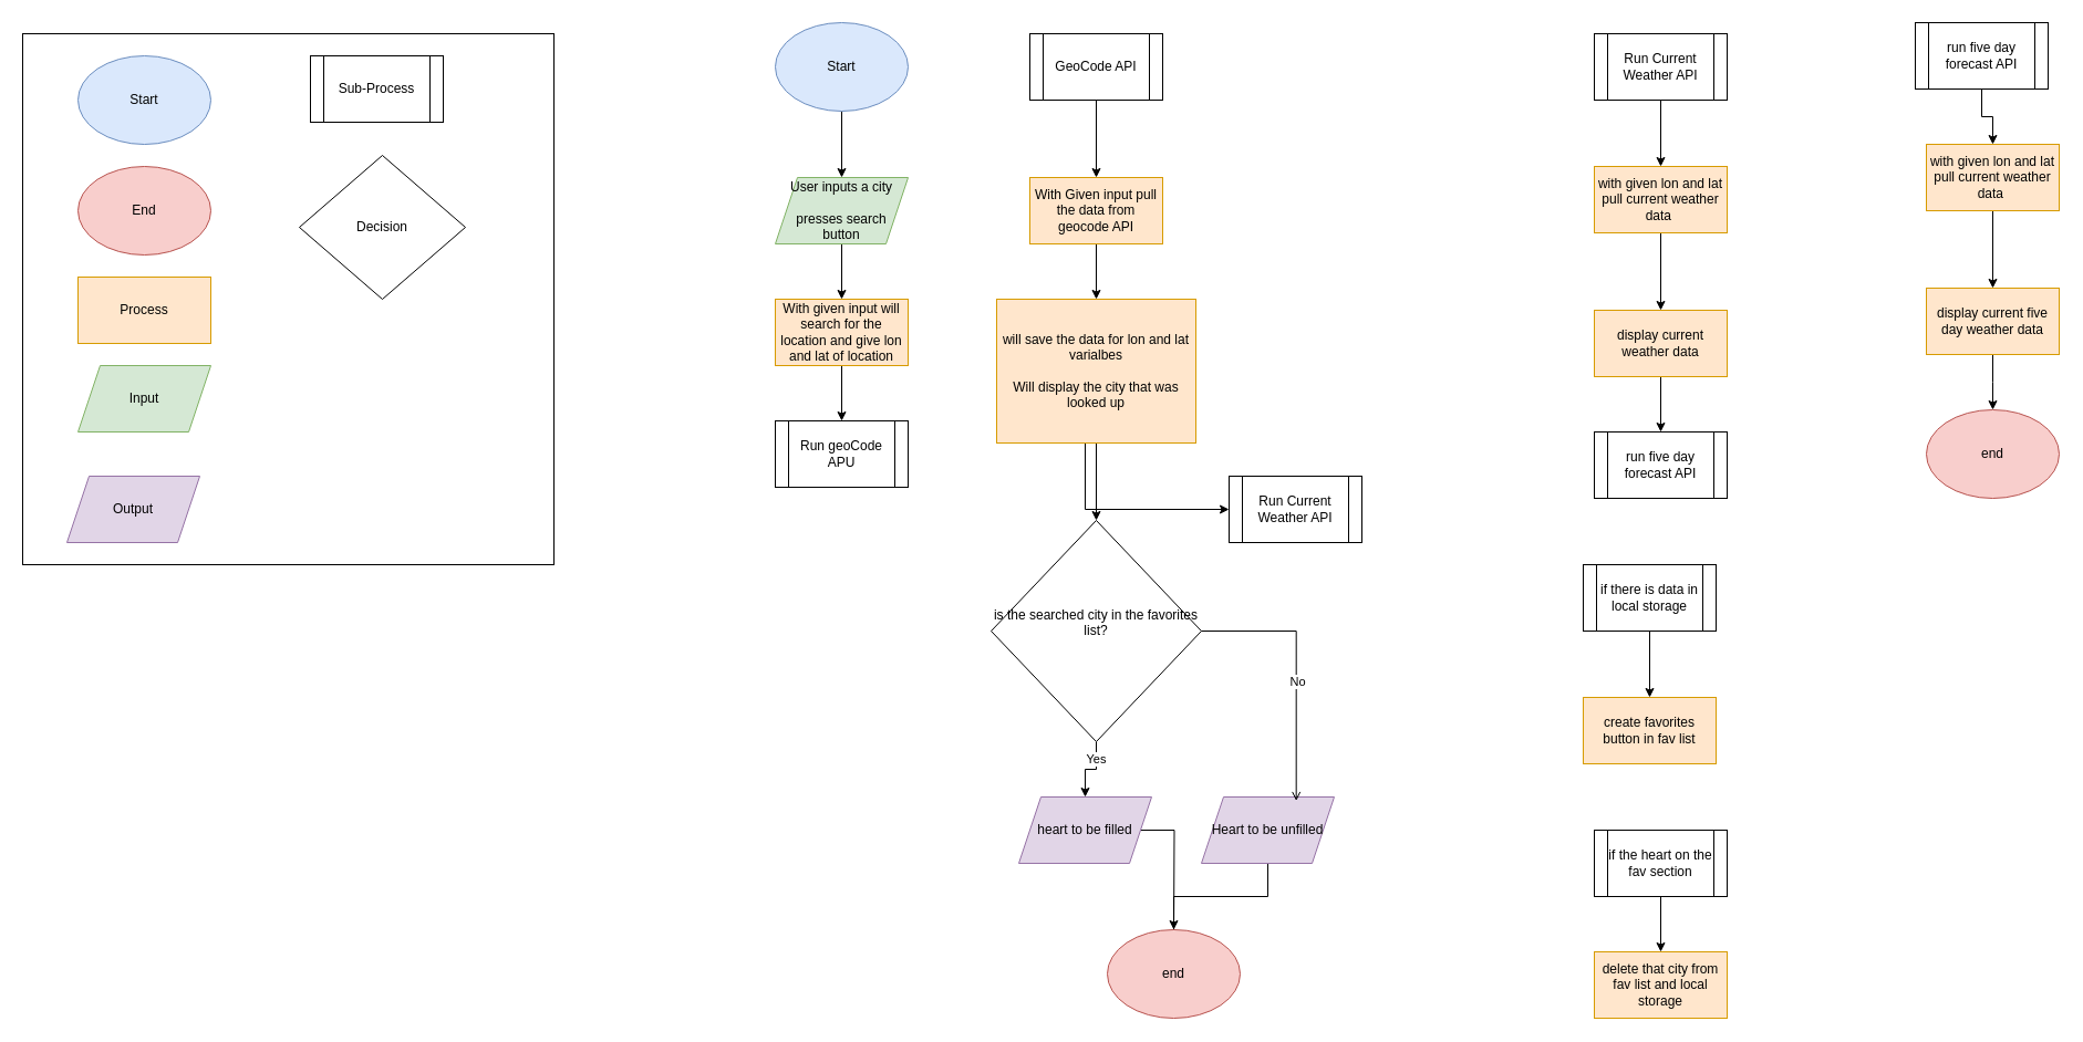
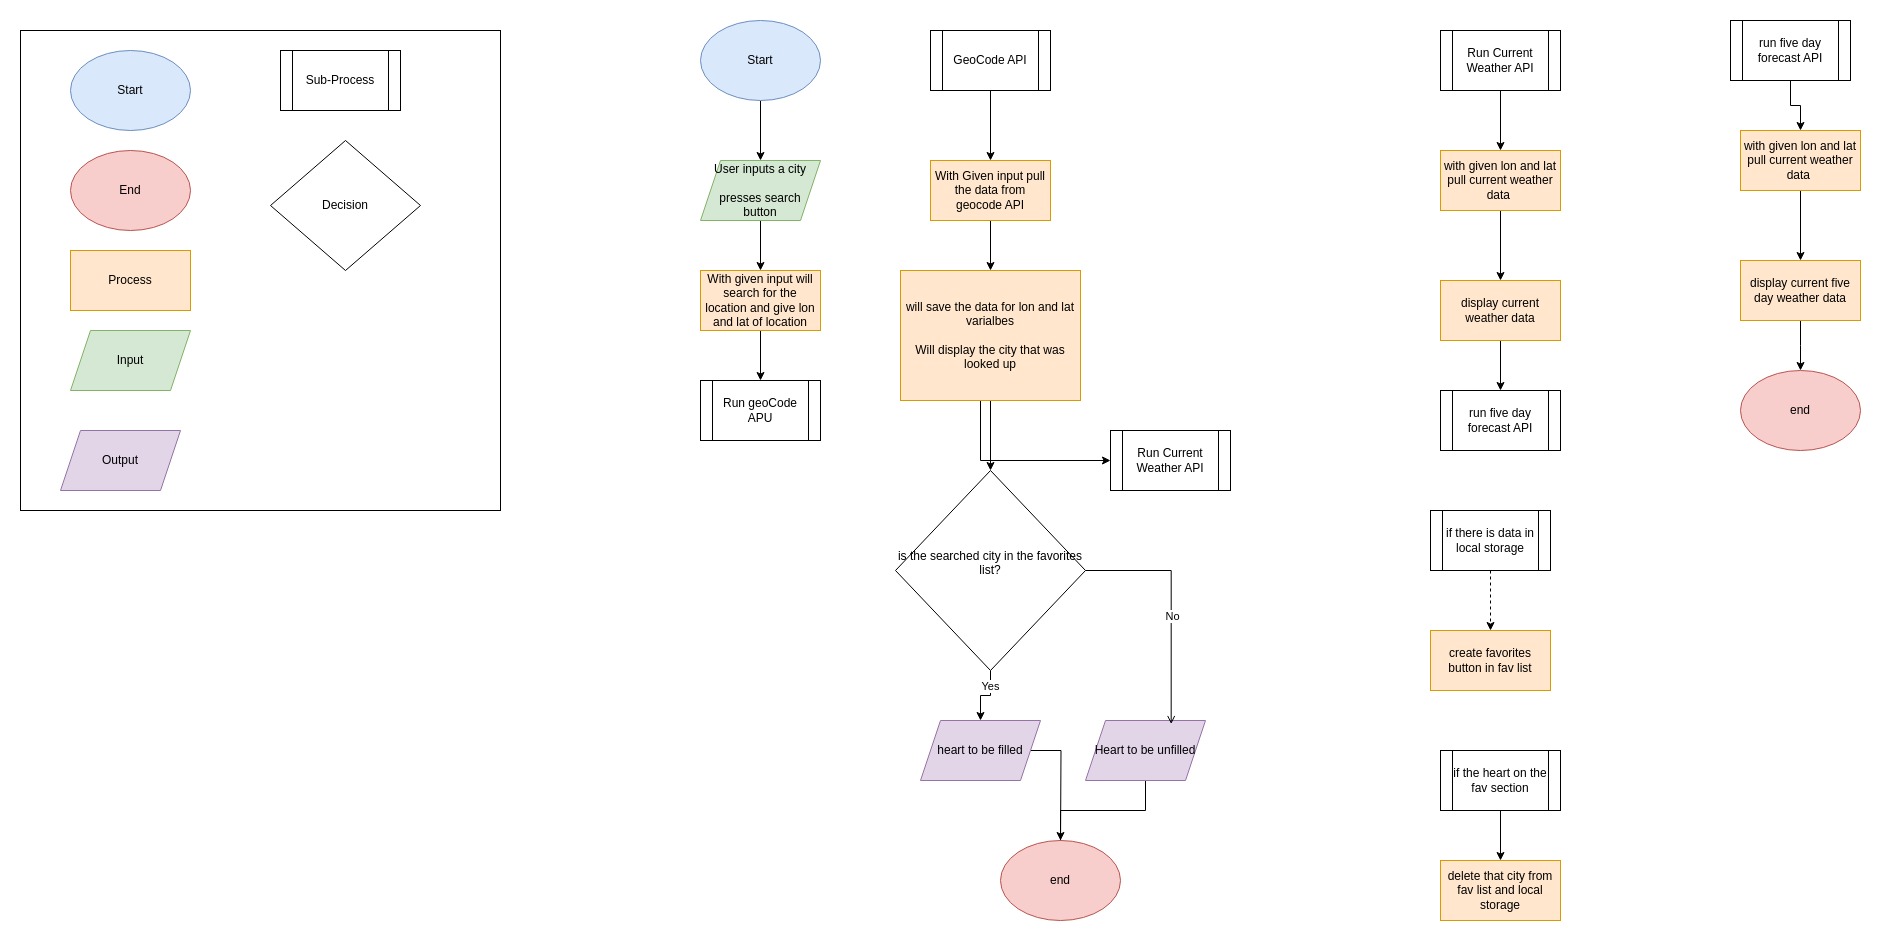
- <mxCell id="49" value="" style="edgeStyle=orthogonalEdgeStyle;rounded=0;orthogonalLoop=1;jettySize=auto;html=1;" edge="1" parent="1" source="50" target="51"><mxGeometry relative="1" as="geometry" /></mxCell>
+ <mxCell id="49" value="" style="edgeStyle=orthogonalEdgeStyle;rounded=0;orthogonalLoop=1;jettySize=auto;html=1;dashed=1;" edge="1" parent="1" source="50" target="51"><mxGeometry relative="1" as="geometry" /></mxCell>
